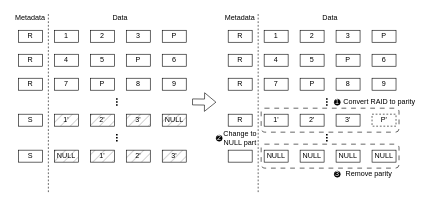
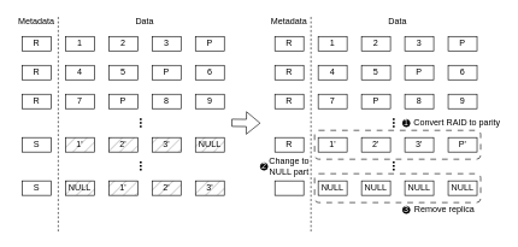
- <mxCell id="48" value="P'" style="rounded=0;whiteSpace=wrap;html=1;fillColor=none;fillStyle=hatch;dashed=1;" vertex="1" parent="1"><mxGeometry x="620" y="190" width="40" height="20" as="geometry" /></mxCell>
+ <mxCell id="48" value="P'" style="rounded=0;whiteSpace=wrap;html=1;fillColor=none;fillStyle=hatch;" vertex="1" parent="1"><mxGeometry x="620" y="190" width="40" height="20" as="geometry" /></mxCell>
- <mxCell id="70" value="Remove parity" style="rounded=0;whiteSpace=wrap;html=1;fillColor=none;strokeColor=none;" vertex="1" parent="1"><mxGeometry x="570" y="280" width="90" height="20" as="geometry" /></mxCell>
+ <mxCell id="70" value="Remove replica" style="rounded=0;whiteSpace=wrap;html=1;fillColor=none;strokeColor=none;" vertex="1" parent="1"><mxGeometry x="570" y="280" width="90" height="20" as="geometry" /></mxCell>
